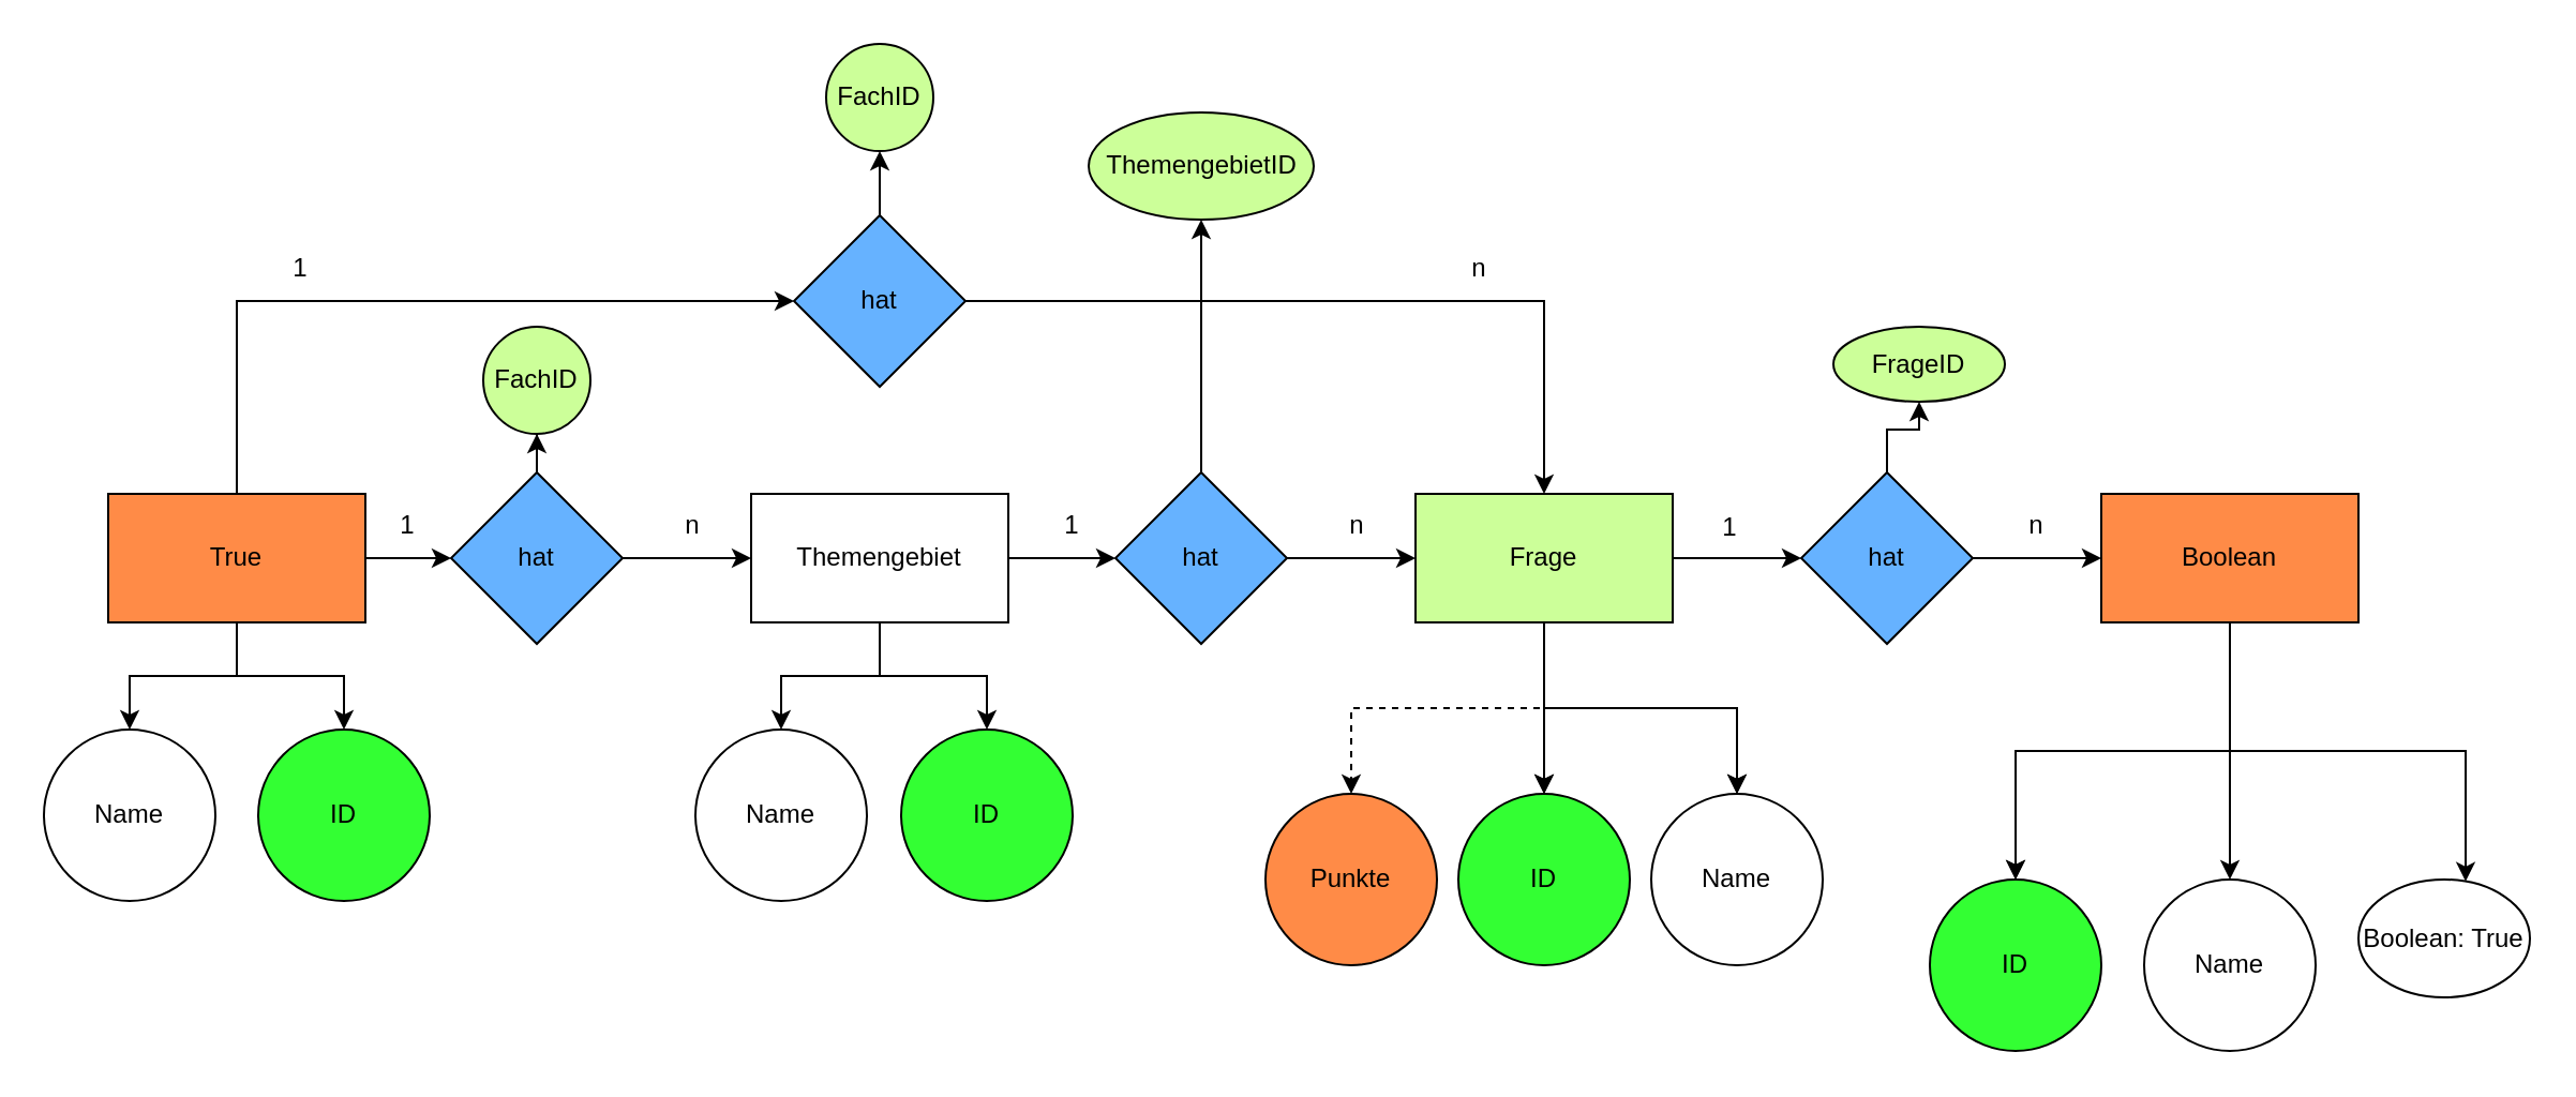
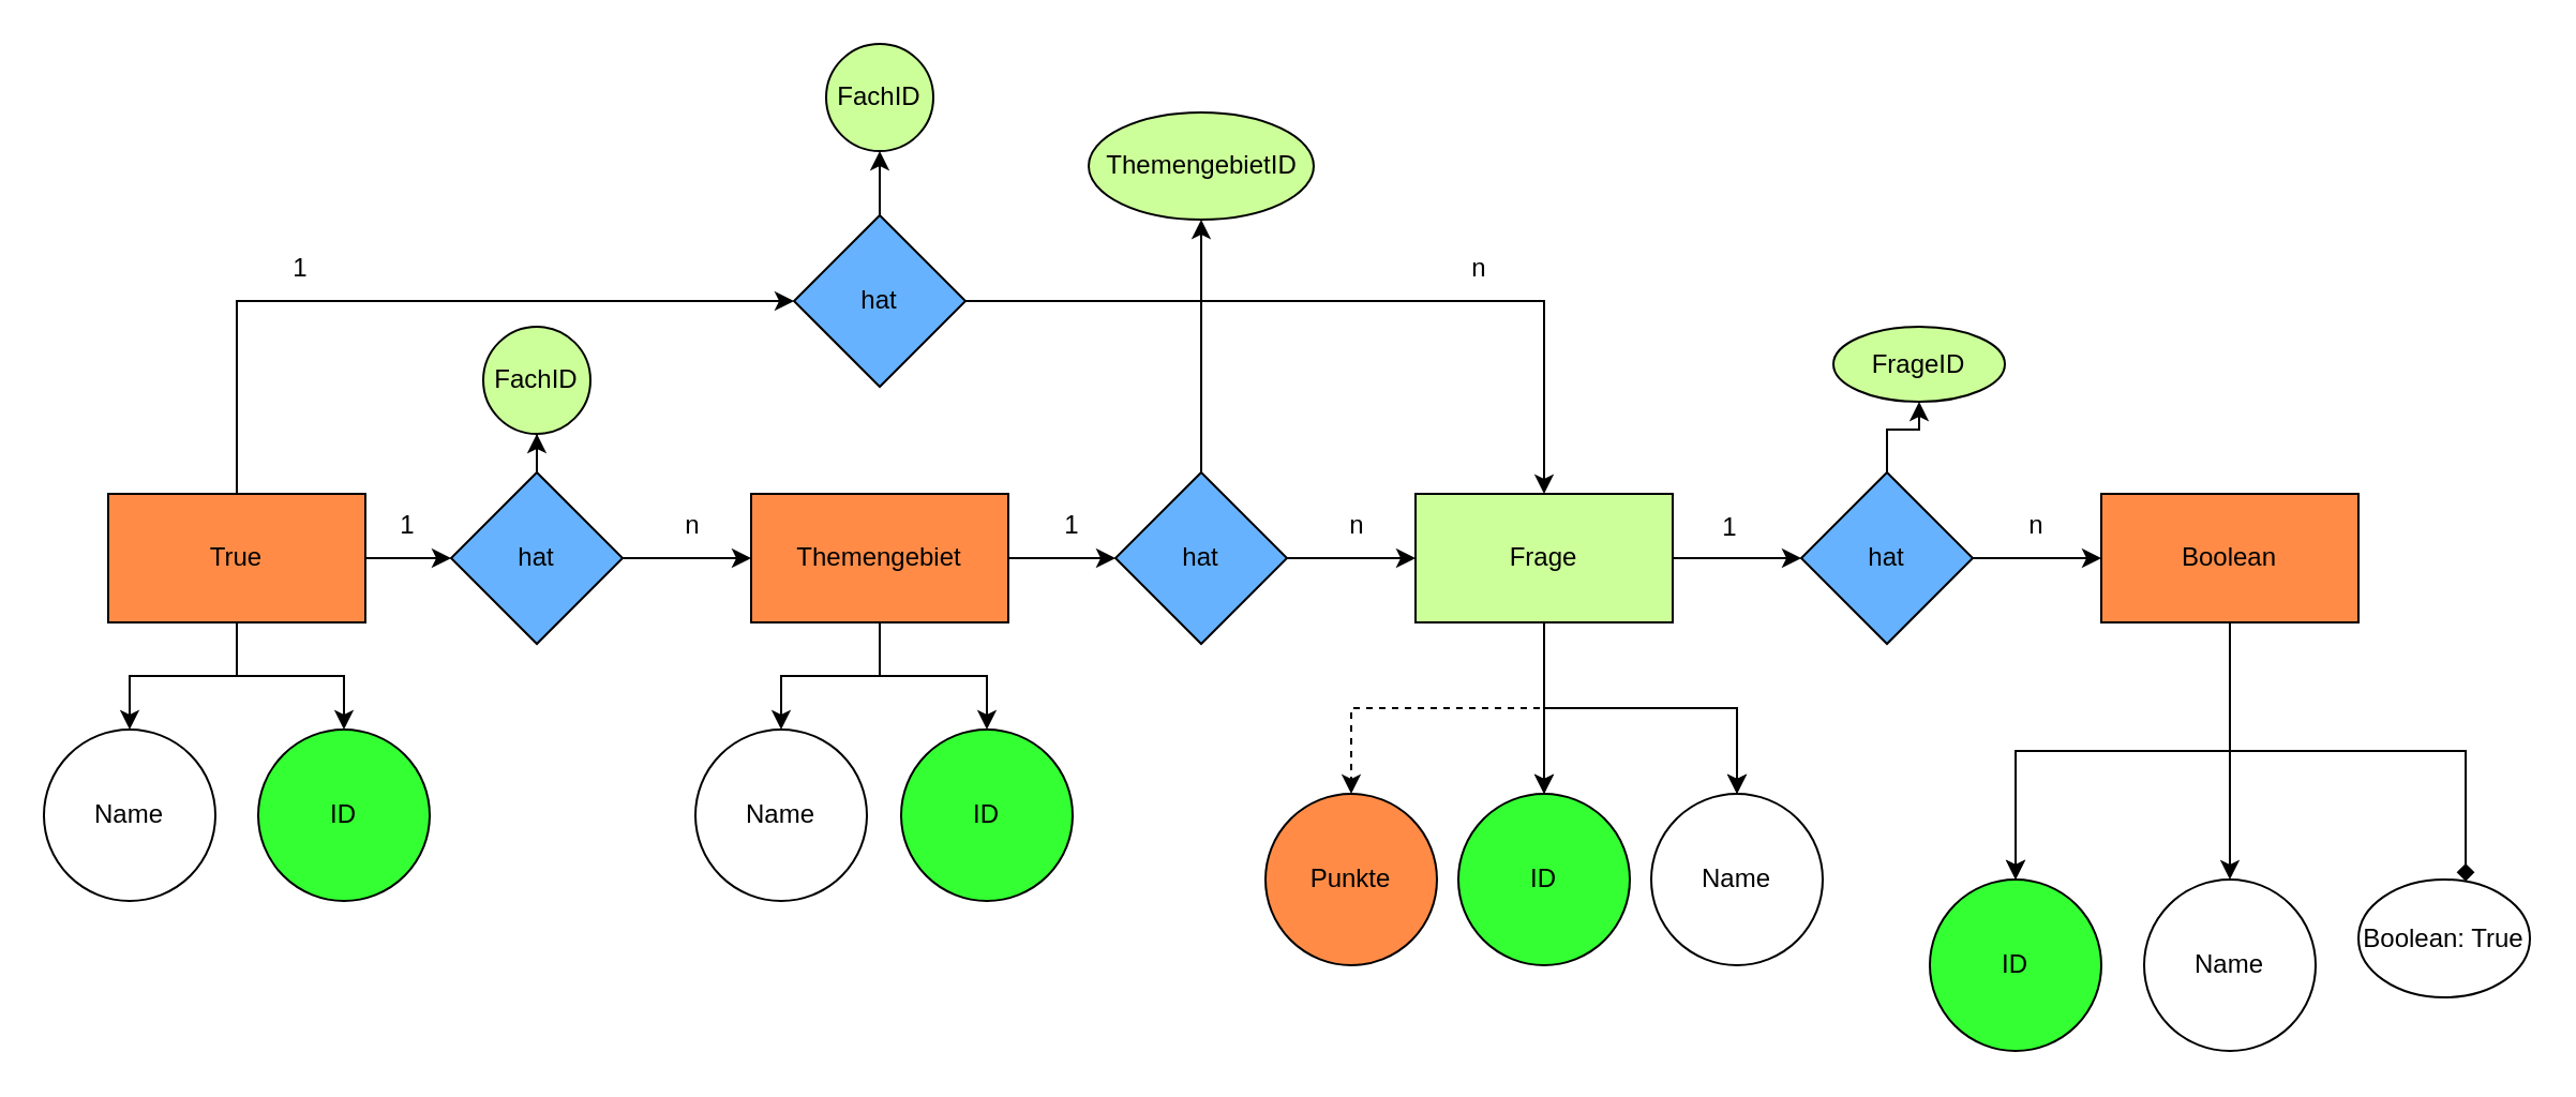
- <mxCell id="10" value="Themengebiet" style="rounded=0;whiteSpace=wrap;html=1;fillColor=#ffffff;" vertex="1" parent="1"><mxGeometry x="350" y="230" width="120" height="60" as="geometry" /></mxCell>
+ <mxCell id="10" value="Themengebiet" style="rounded=0;whiteSpace=wrap;html=1;fillColor=#FF8B47;" vertex="1" parent="1"><mxGeometry x="350" y="230" width="120" height="60" as="geometry" /></mxCell>
- <mxCell id="21" value="" style="edgeStyle=orthogonalEdgeStyle;rounded=0;orthogonalLoop=1;jettySize=auto;html=1;" edge="1" parent="1" source="22" target="46"><mxGeometry relative="1" as="geometry"><Array as="points"><mxPoint x="1040" y="350" /><mxPoint x="1150" y="350" /></Array></mxGeometry></mxCell>
+ <mxCell id="21" value="" style="edgeStyle=orthogonalEdgeStyle;rounded=0;orthogonalLoop=1;jettySize=auto;html=1;endArrow=diamond;" edge="1" parent="1" source="22" target="46"><mxGeometry relative="1" as="geometry"><Array as="points"><mxPoint x="1040" y="350" /><mxPoint x="1150" y="350" /></Array></mxGeometry></mxCell>
